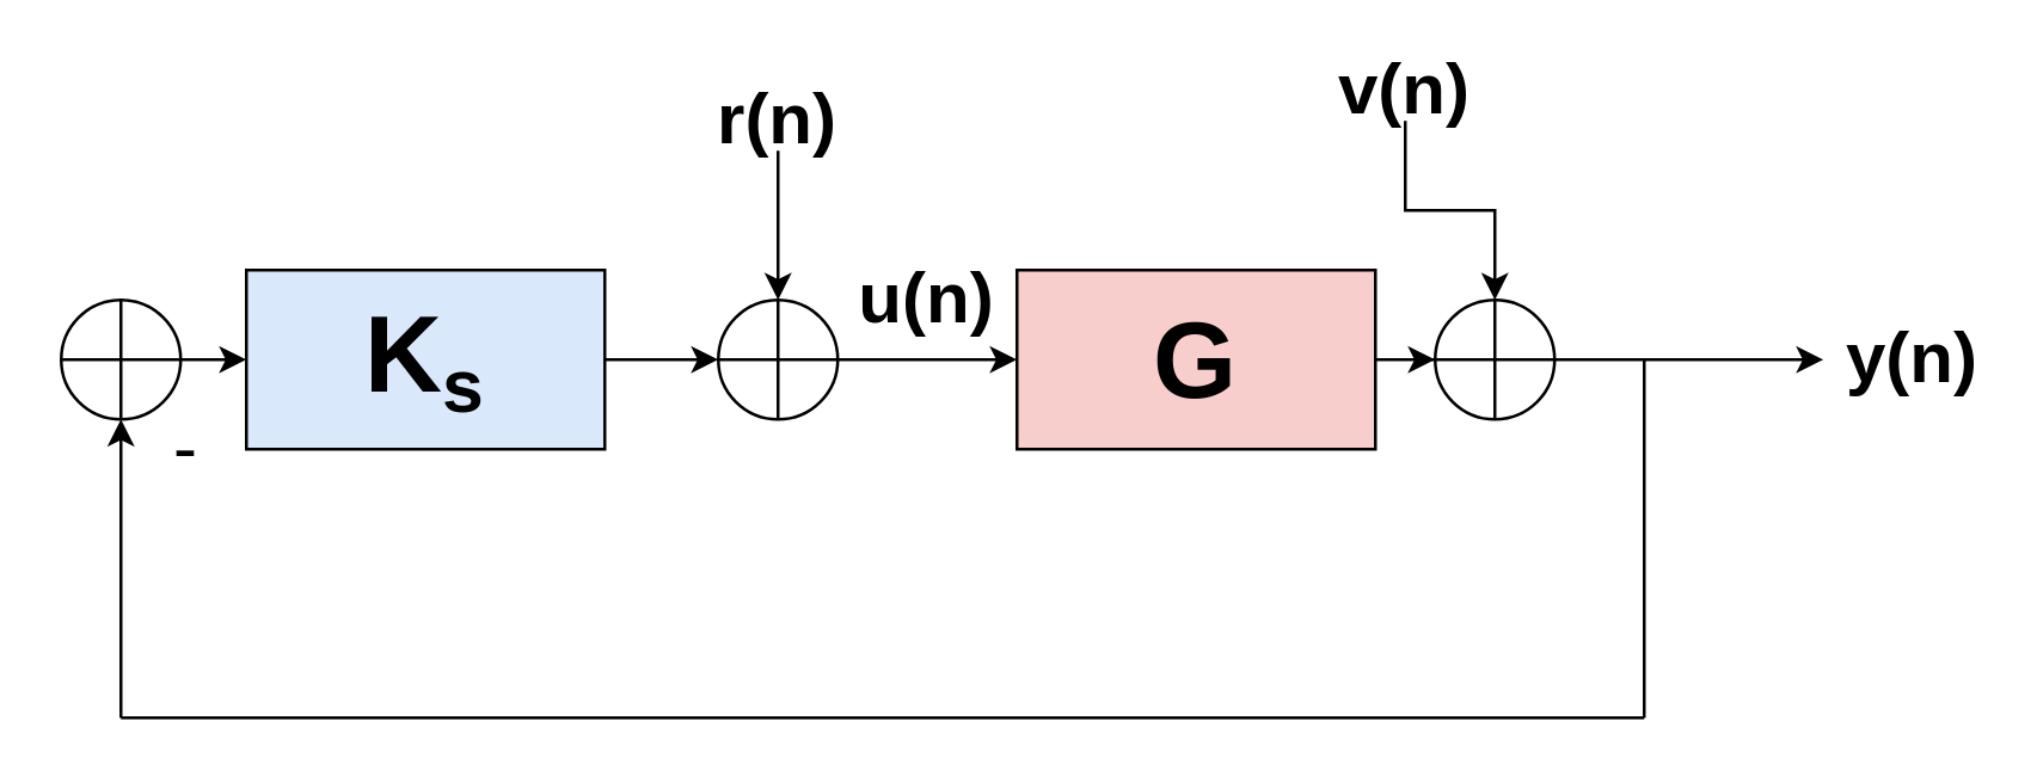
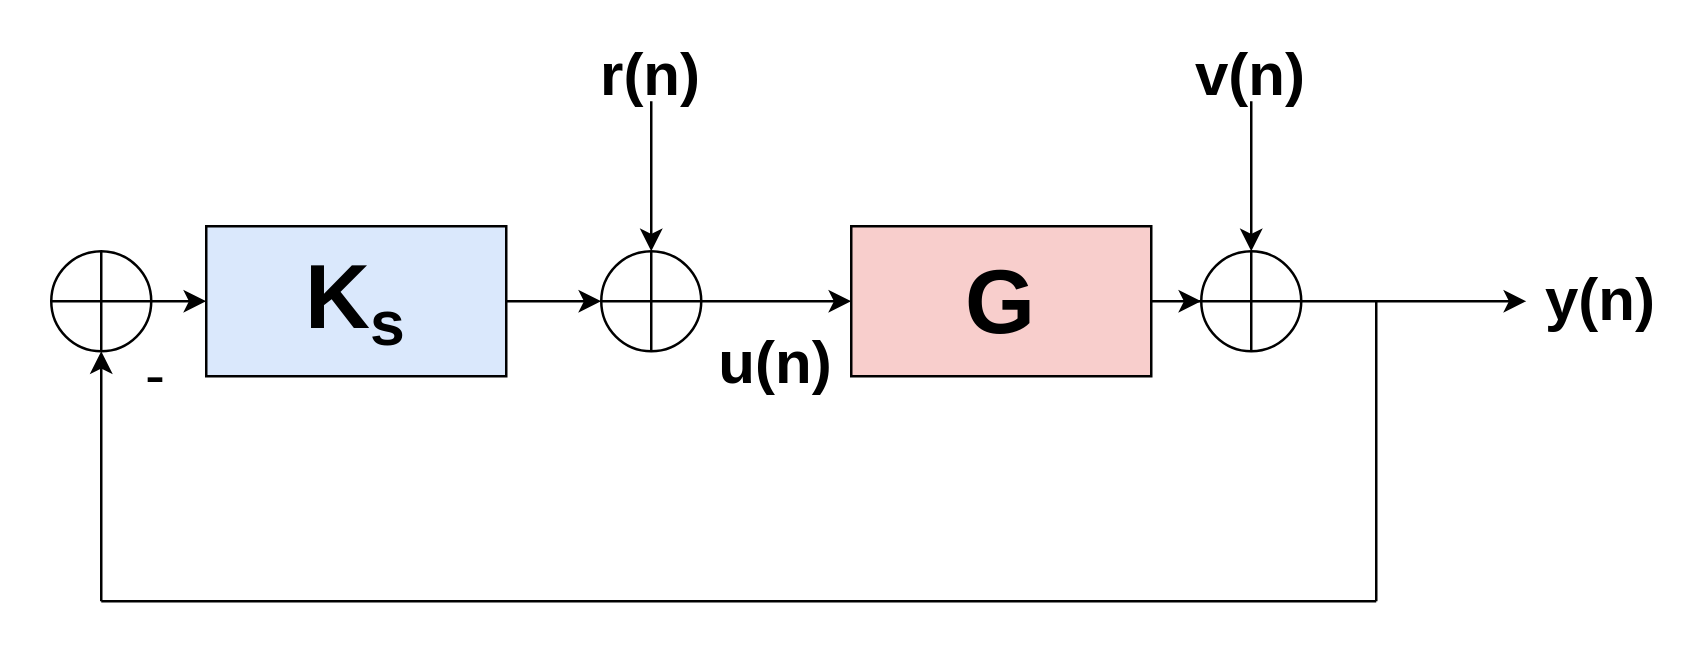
- <mxCell id="9" value="&lt;font style=&quot;font-size: 24px&quot;&gt;&lt;b&gt;v(n)&lt;/b&gt;&lt;/font&gt;" style="text;html=1;strokeColor=none;fillColor=none;align=center;verticalAlign=middle;whiteSpace=wrap;rounded=0;" parent="1" vertex="1"><mxGeometry x="450" y="20" width="40" height="20" as="geometry" /></mxCell>
+ <mxCell id="9" value="&lt;font style=&quot;font-size: 24px&quot;&gt;&lt;b&gt;v(n)&lt;/b&gt;&lt;/font&gt;" style="text;html=1;strokeColor=none;fillColor=none;align=center;verticalAlign=middle;whiteSpace=wrap;rounded=0;" parent="1" vertex="1"><mxGeometry x="480" y="20" width="40" height="20" as="geometry" /></mxCell>
- <mxCell id="17" value="&lt;font style=&quot;font-size: 24px&quot;&gt;&lt;b&gt;r(n)&lt;/b&gt;&lt;/font&gt;" style="text;html=1;strokeColor=none;fillColor=none;align=center;verticalAlign=middle;whiteSpace=wrap;rounded=0;" parent="1" vertex="1"><mxGeometry x="240" y="30" width="40" height="20" as="geometry" /></mxCell>
+ <mxCell id="17" value="&lt;font style=&quot;font-size: 24px&quot;&gt;&lt;b&gt;r(n)&lt;/b&gt;&lt;/font&gt;" style="text;html=1;strokeColor=none;fillColor=none;align=center;verticalAlign=middle;whiteSpace=wrap;rounded=0;" parent="1" vertex="1"><mxGeometry x="240" y="20" width="40" height="20" as="geometry" /></mxCell>
- <mxCell id="11" value="&lt;font style=&quot;font-size: 24px&quot;&gt;&lt;b&gt;u(n)&lt;/b&gt;&lt;/font&gt;" style="text;html=1;strokeColor=none;fillColor=none;align=center;verticalAlign=middle;whiteSpace=wrap;rounded=0;" parent="1" vertex="1"><mxGeometry x="290" y="90" width="40" height="20" as="geometry" /></mxCell>
+ <mxCell id="11" value="&lt;font style=&quot;font-size: 24px&quot;&gt;&lt;b&gt;u(n)&lt;/b&gt;&lt;/font&gt;" style="text;html=1;strokeColor=none;fillColor=none;align=center;verticalAlign=middle;whiteSpace=wrap;rounded=0;" parent="1" vertex="1"><mxGeometry x="290" y="135" width="40" height="20" as="geometry" /></mxCell>
